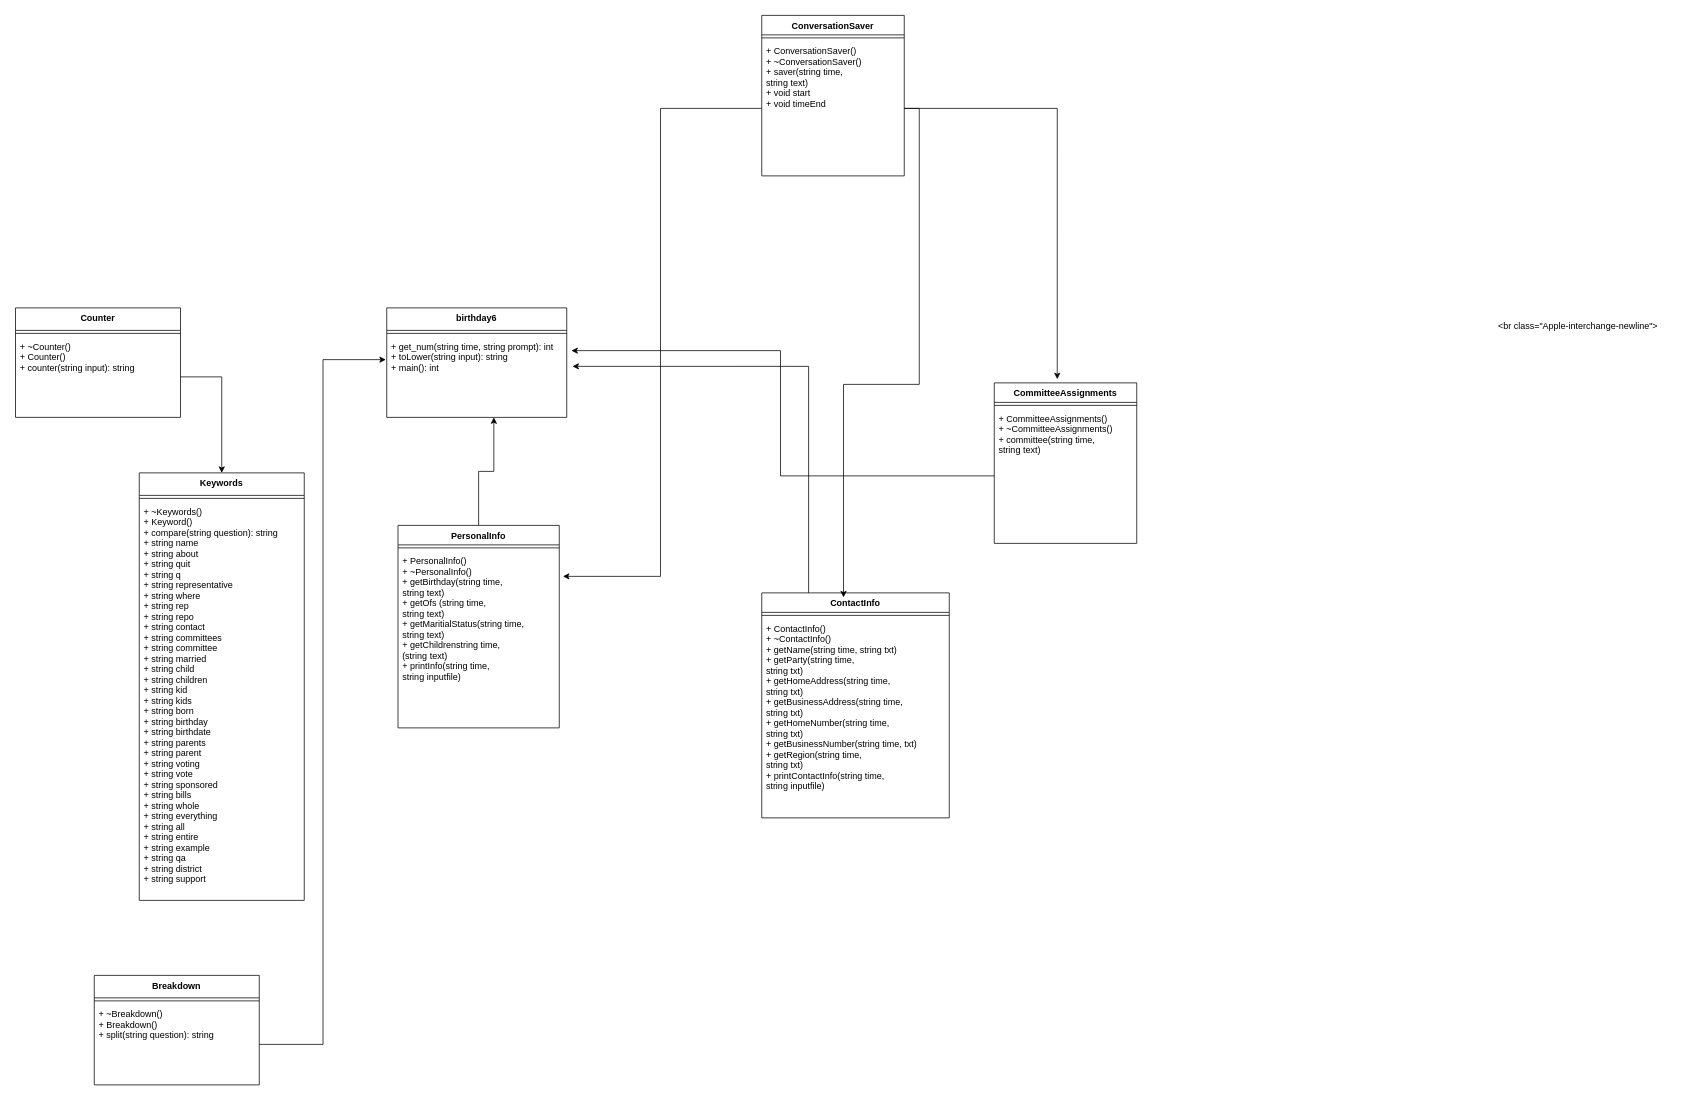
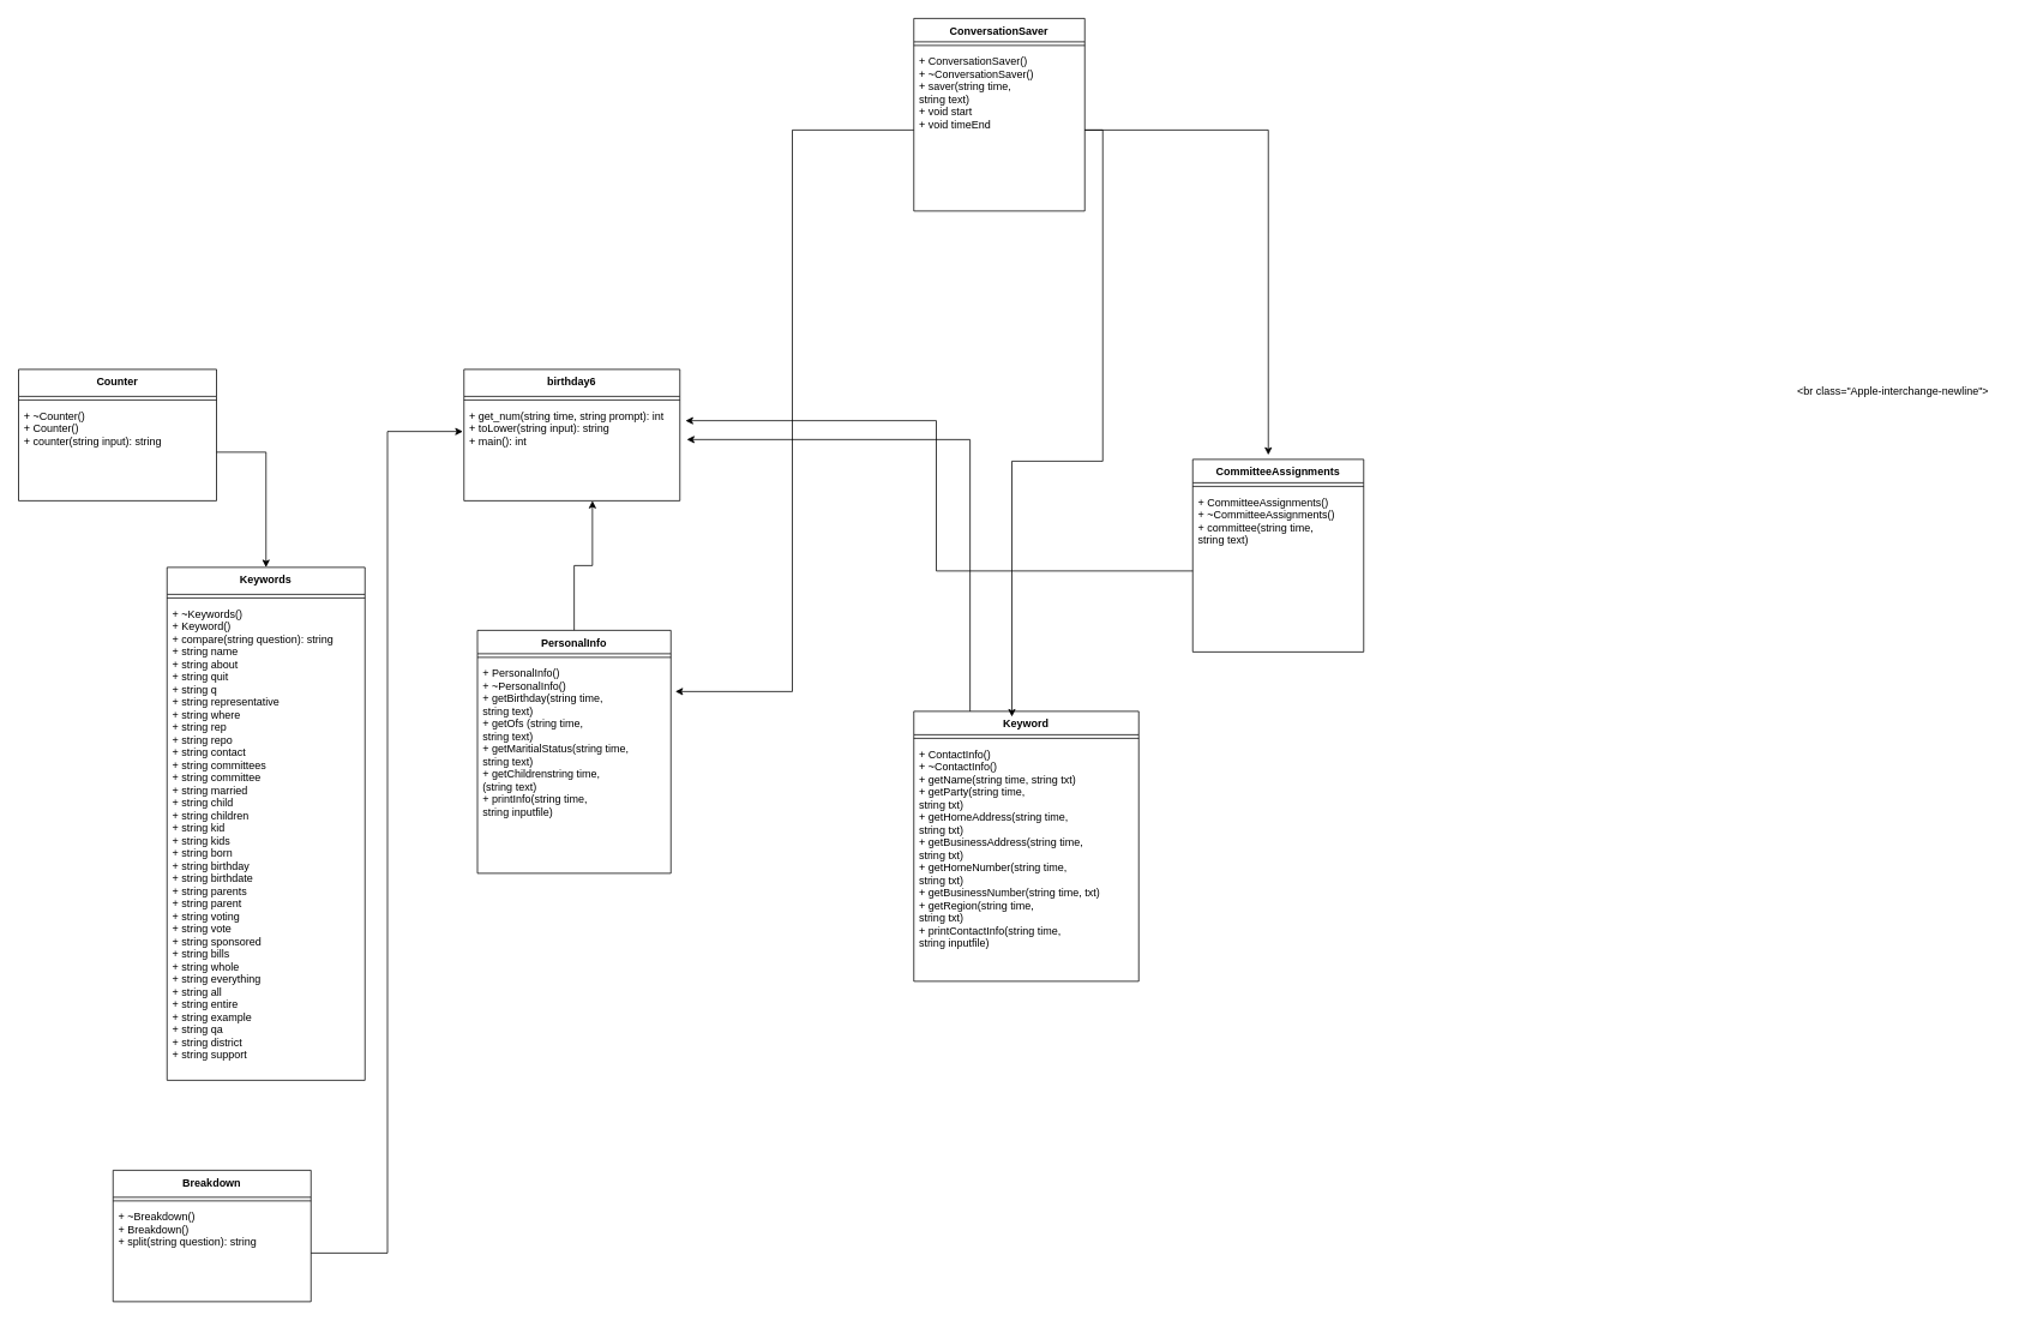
- <mxCell id="7" value="ContactInfo" style="swimlane;fontStyle=1;align=center;verticalAlign=top;childLayout=stackLayout;horizontal=1;startSize=26;horizontalStack=0;resizeParent=1;resizeParentMax=0;resizeLast=0;collapsible=1;marginBottom=0;" parent="1" vertex="1"><mxGeometry x="1015" y="790" width="250" height="300" as="geometry" /></mxCell>
+ <mxCell id="7" value="Keyword" style="swimlane;fontStyle=1;align=center;verticalAlign=top;childLayout=stackLayout;horizontal=1;startSize=26;horizontalStack=0;resizeParent=1;resizeParentMax=0;resizeLast=0;collapsible=1;marginBottom=0;" parent="1" vertex="1"><mxGeometry x="1015" y="790" width="250" height="300" as="geometry" /></mxCell>
